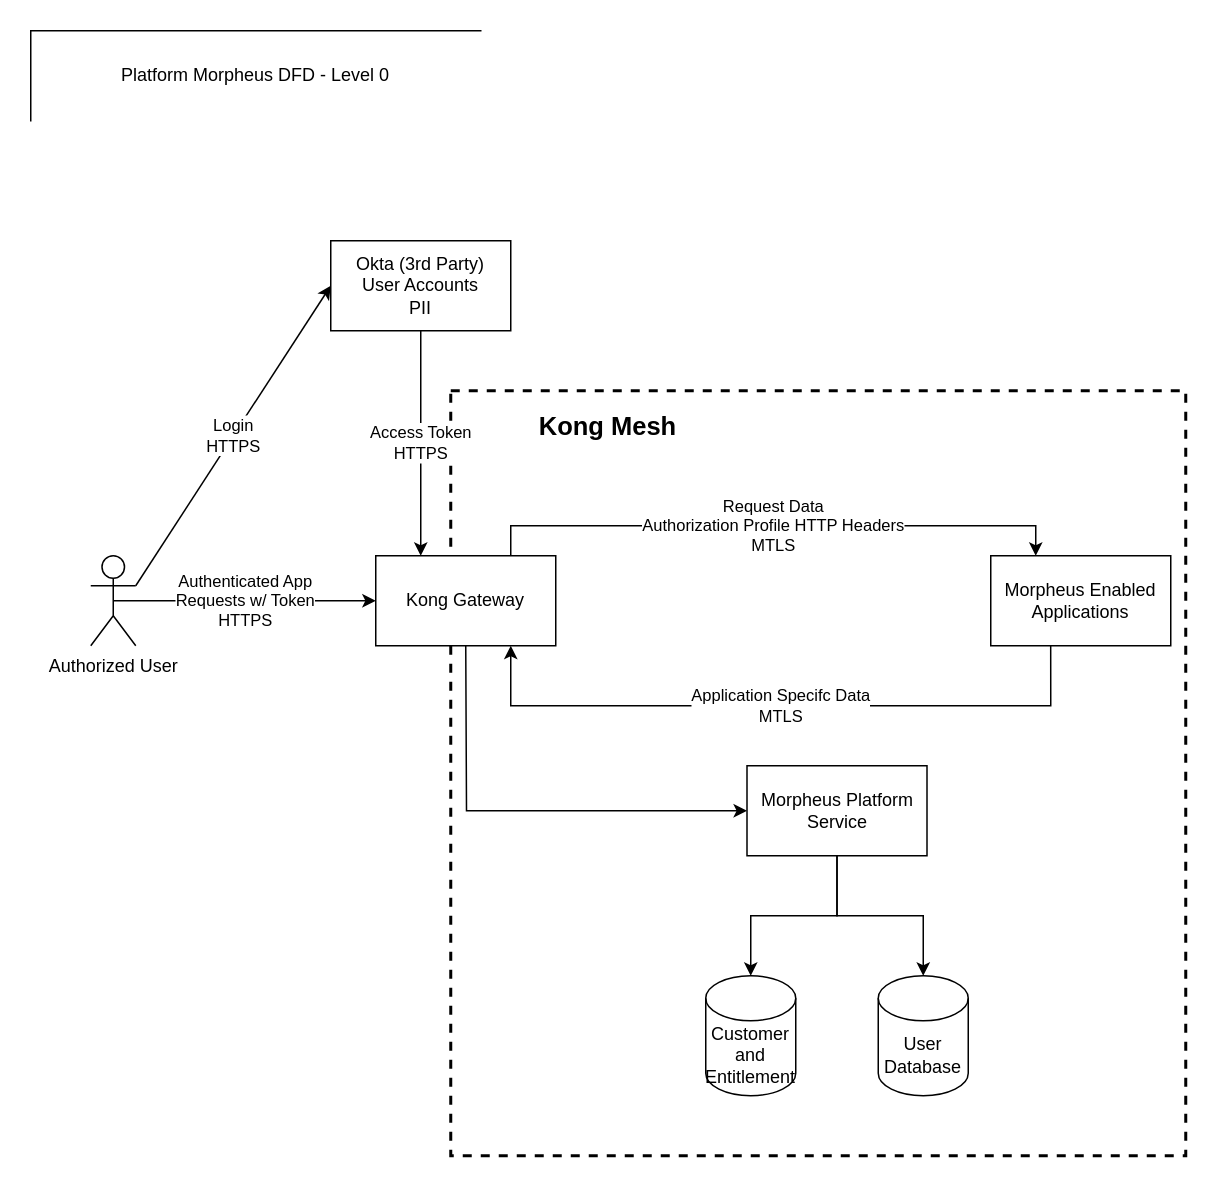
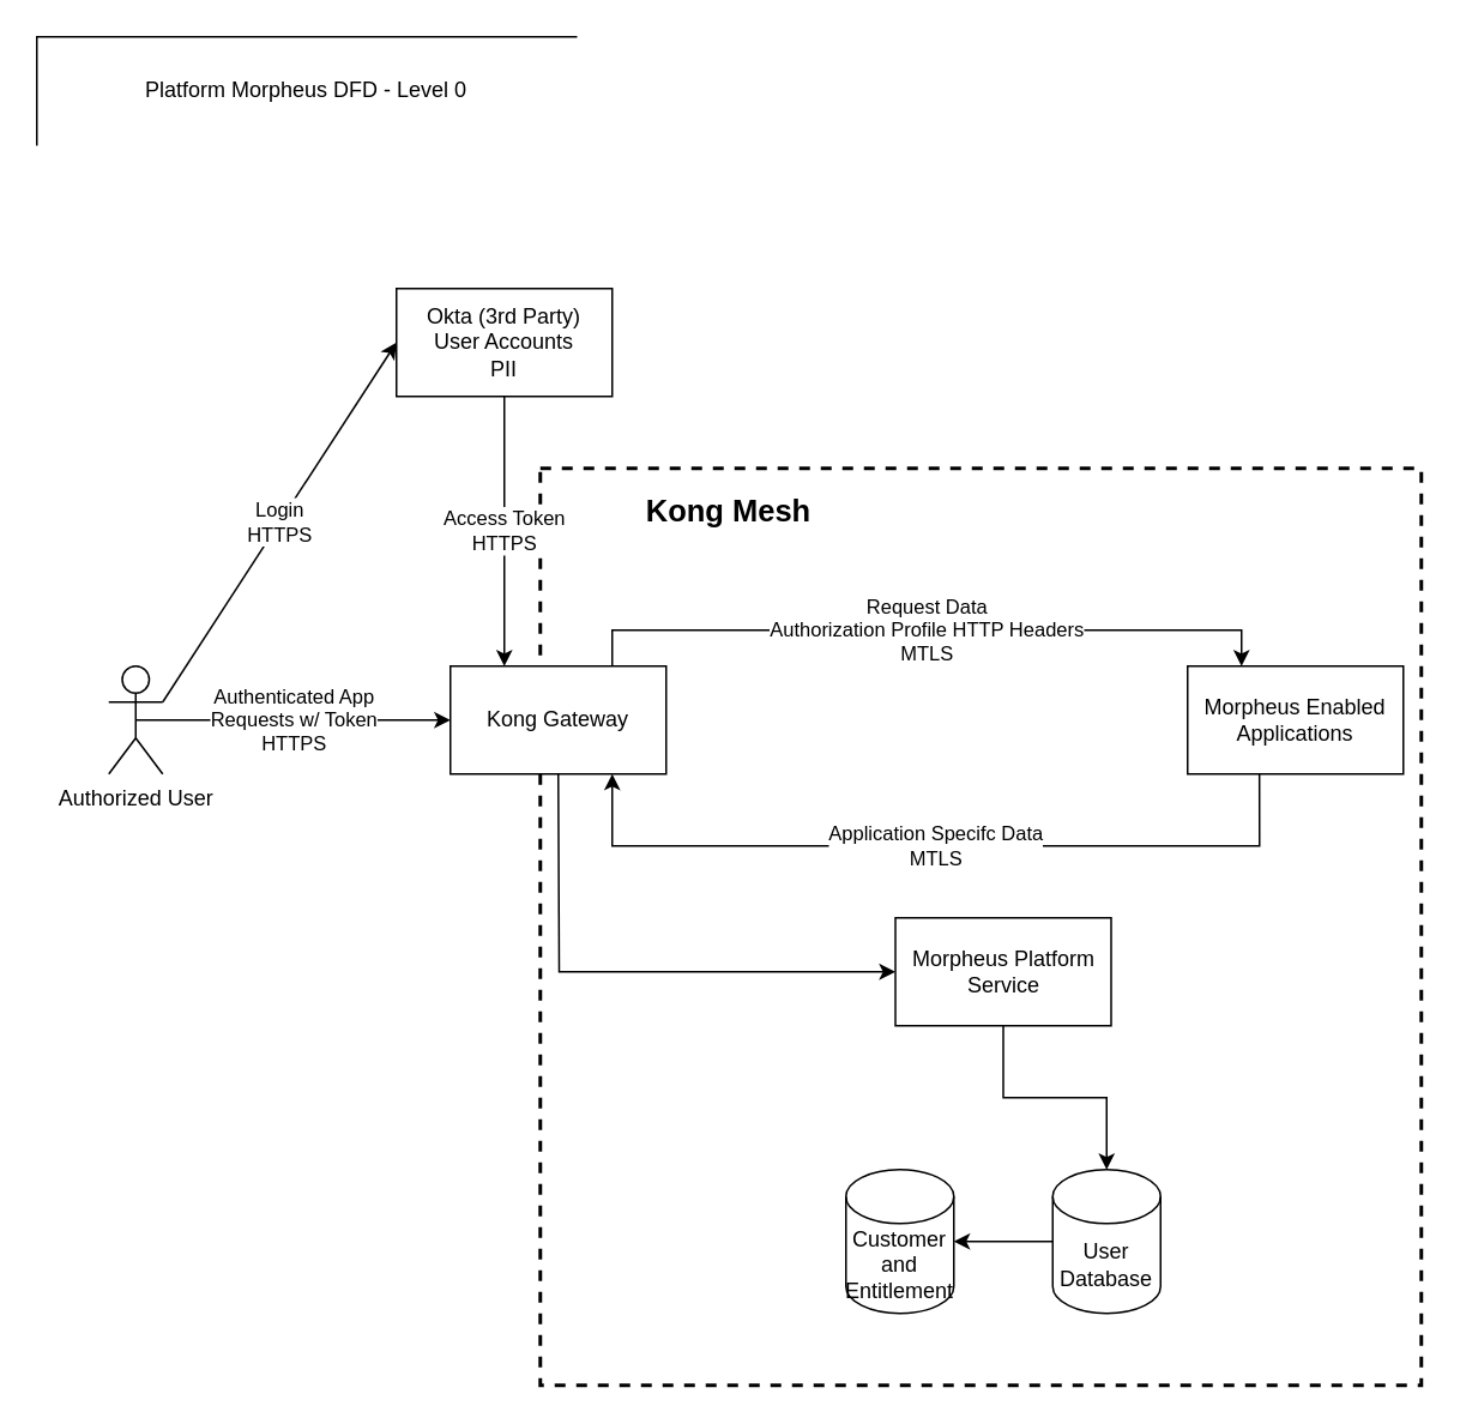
- <mxCell id="14" value="" style="edgeStyle=orthogonalEdgeStyle;rounded=0;orthogonalLoop=1;jettySize=auto;html=1;startArrow=classic;startFill=1;endArrow=none;endFill=0;" edge="1" parent="1" source="15" target="17"><mxGeometry relative="1" as="geometry" /></mxCell>
+ <mxCell id="14" value="" style="edgeStyle=orthogonalEdgeStyle;rounded=0;orthogonalLoop=1;jettySize=auto;html=1;startArrow=classic;startFill=1;endArrow=none;endFill=0;" edge="1" parent="1" source="15" target="13"><mxGeometry relative="1" as="geometry" /></mxCell>
